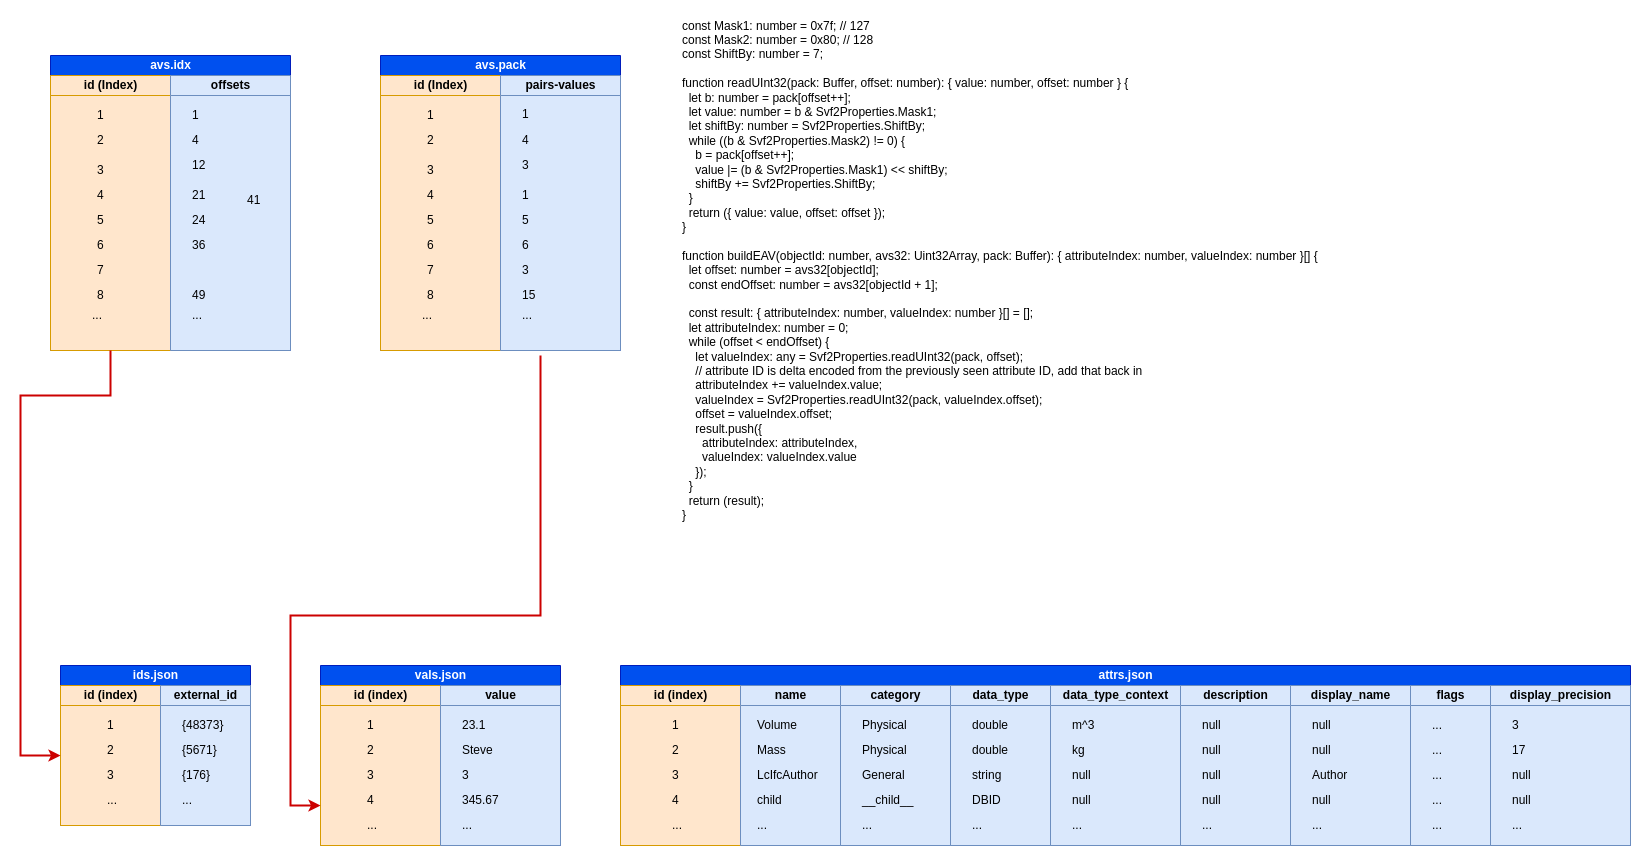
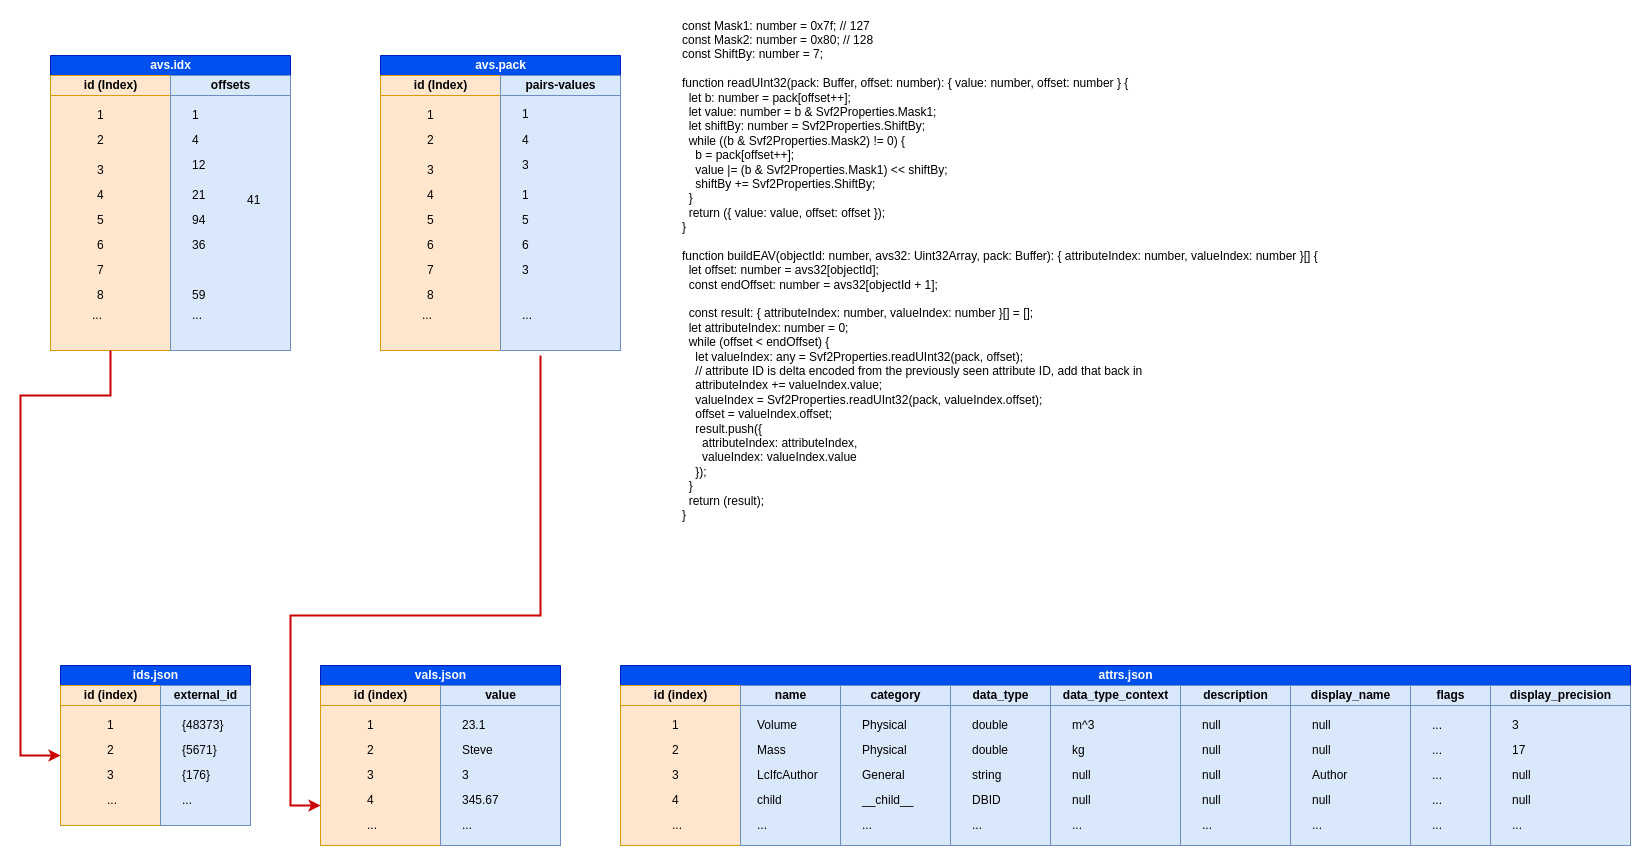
- <mxCell id="99" value="24" style="text;html=1;resizable=0;points=[];autosize=1;align=left;verticalAlign=top;spacingTop=-4;fontColor=#000000;" parent="93" vertex="1"><mxGeometry x="20" y="135" width="30" height="20" as="geometry" /></mxCell>
+ <mxCell id="99" value="94" style="text;html=1;resizable=0;points=[];autosize=1;align=left;verticalAlign=top;spacingTop=-4;fontColor=#000000;" parent="93" vertex="1"><mxGeometry x="20" y="135" width="30" height="20" as="geometry" /></mxCell>
- <mxCell id="102" value="49" style="text;html=1;resizable=0;points=[];autosize=1;align=left;verticalAlign=top;spacingTop=-4;direction=south;fontColor=#000000;" parent="93" vertex="1"><mxGeometry x="20" y="210" width="30" height="20" as="geometry" /></mxCell>
+ <mxCell id="102" value="59" style="text;html=1;resizable=0;points=[];autosize=1;align=left;verticalAlign=top;spacingTop=-4;direction=south;fontColor=#000000;" parent="93" vertex="1"><mxGeometry x="20" y="210" width="30" height="20" as="geometry" /></mxCell>
- <mxCell id="124" value="15" style="text;html=1;resizable=0;points=[];autosize=1;align=left;verticalAlign=top;spacingTop=-4;direction=south;fontColor=#000000;" vertex="1" parent="115"><mxGeometry x="20" y="210" width="30" height="20" as="geometry" /></mxCell>
